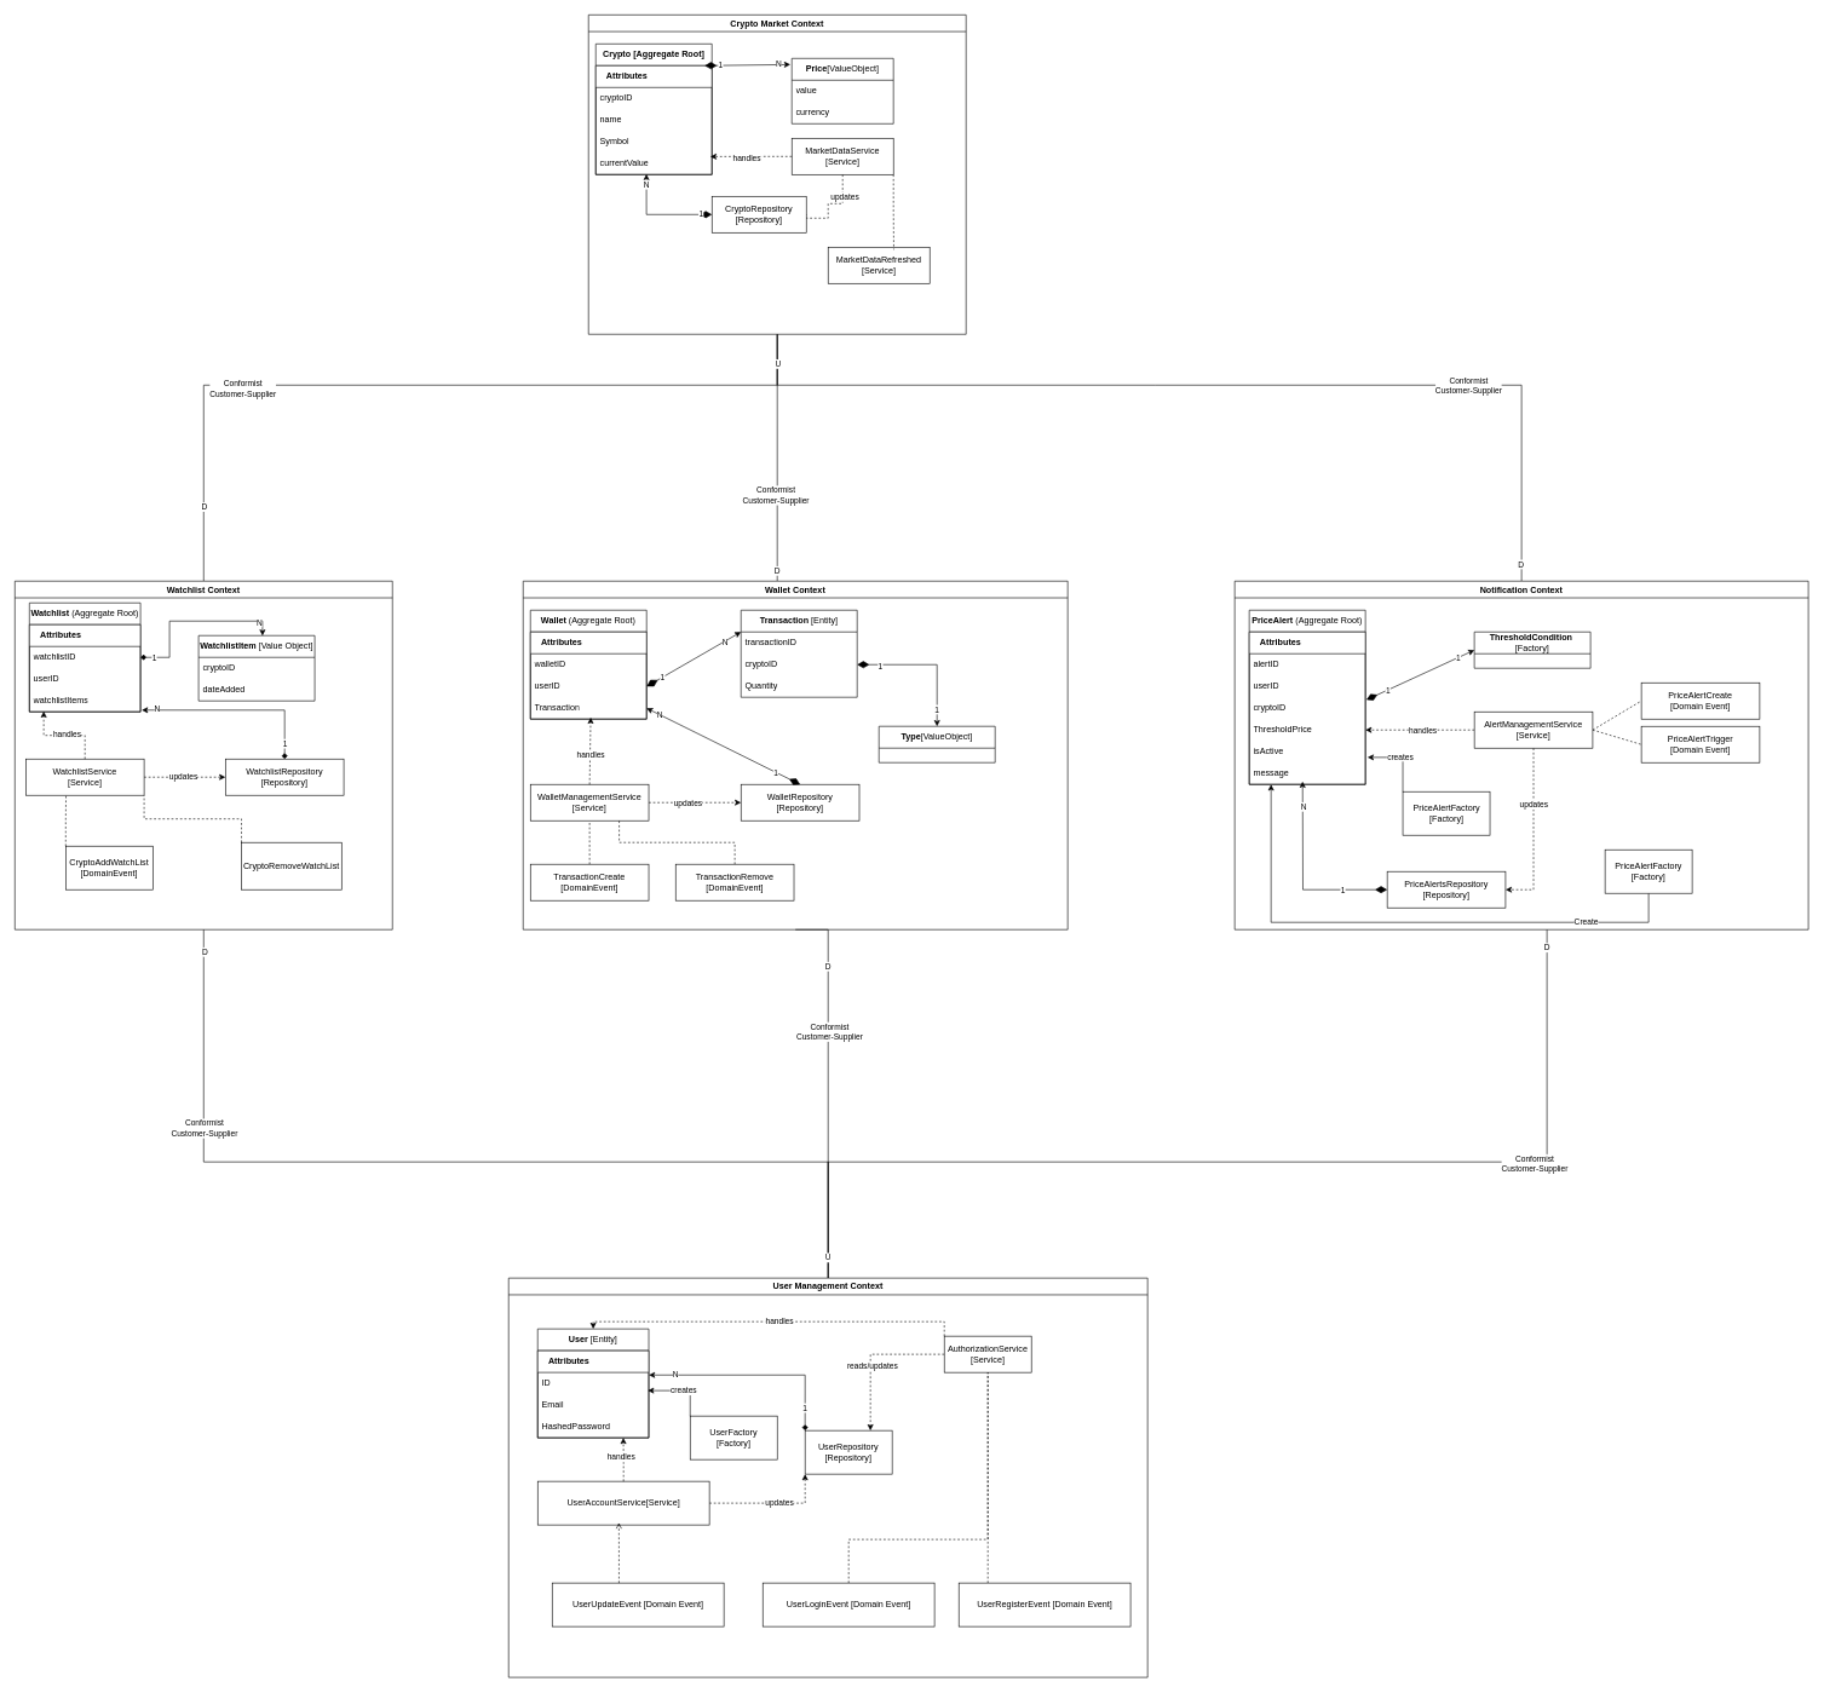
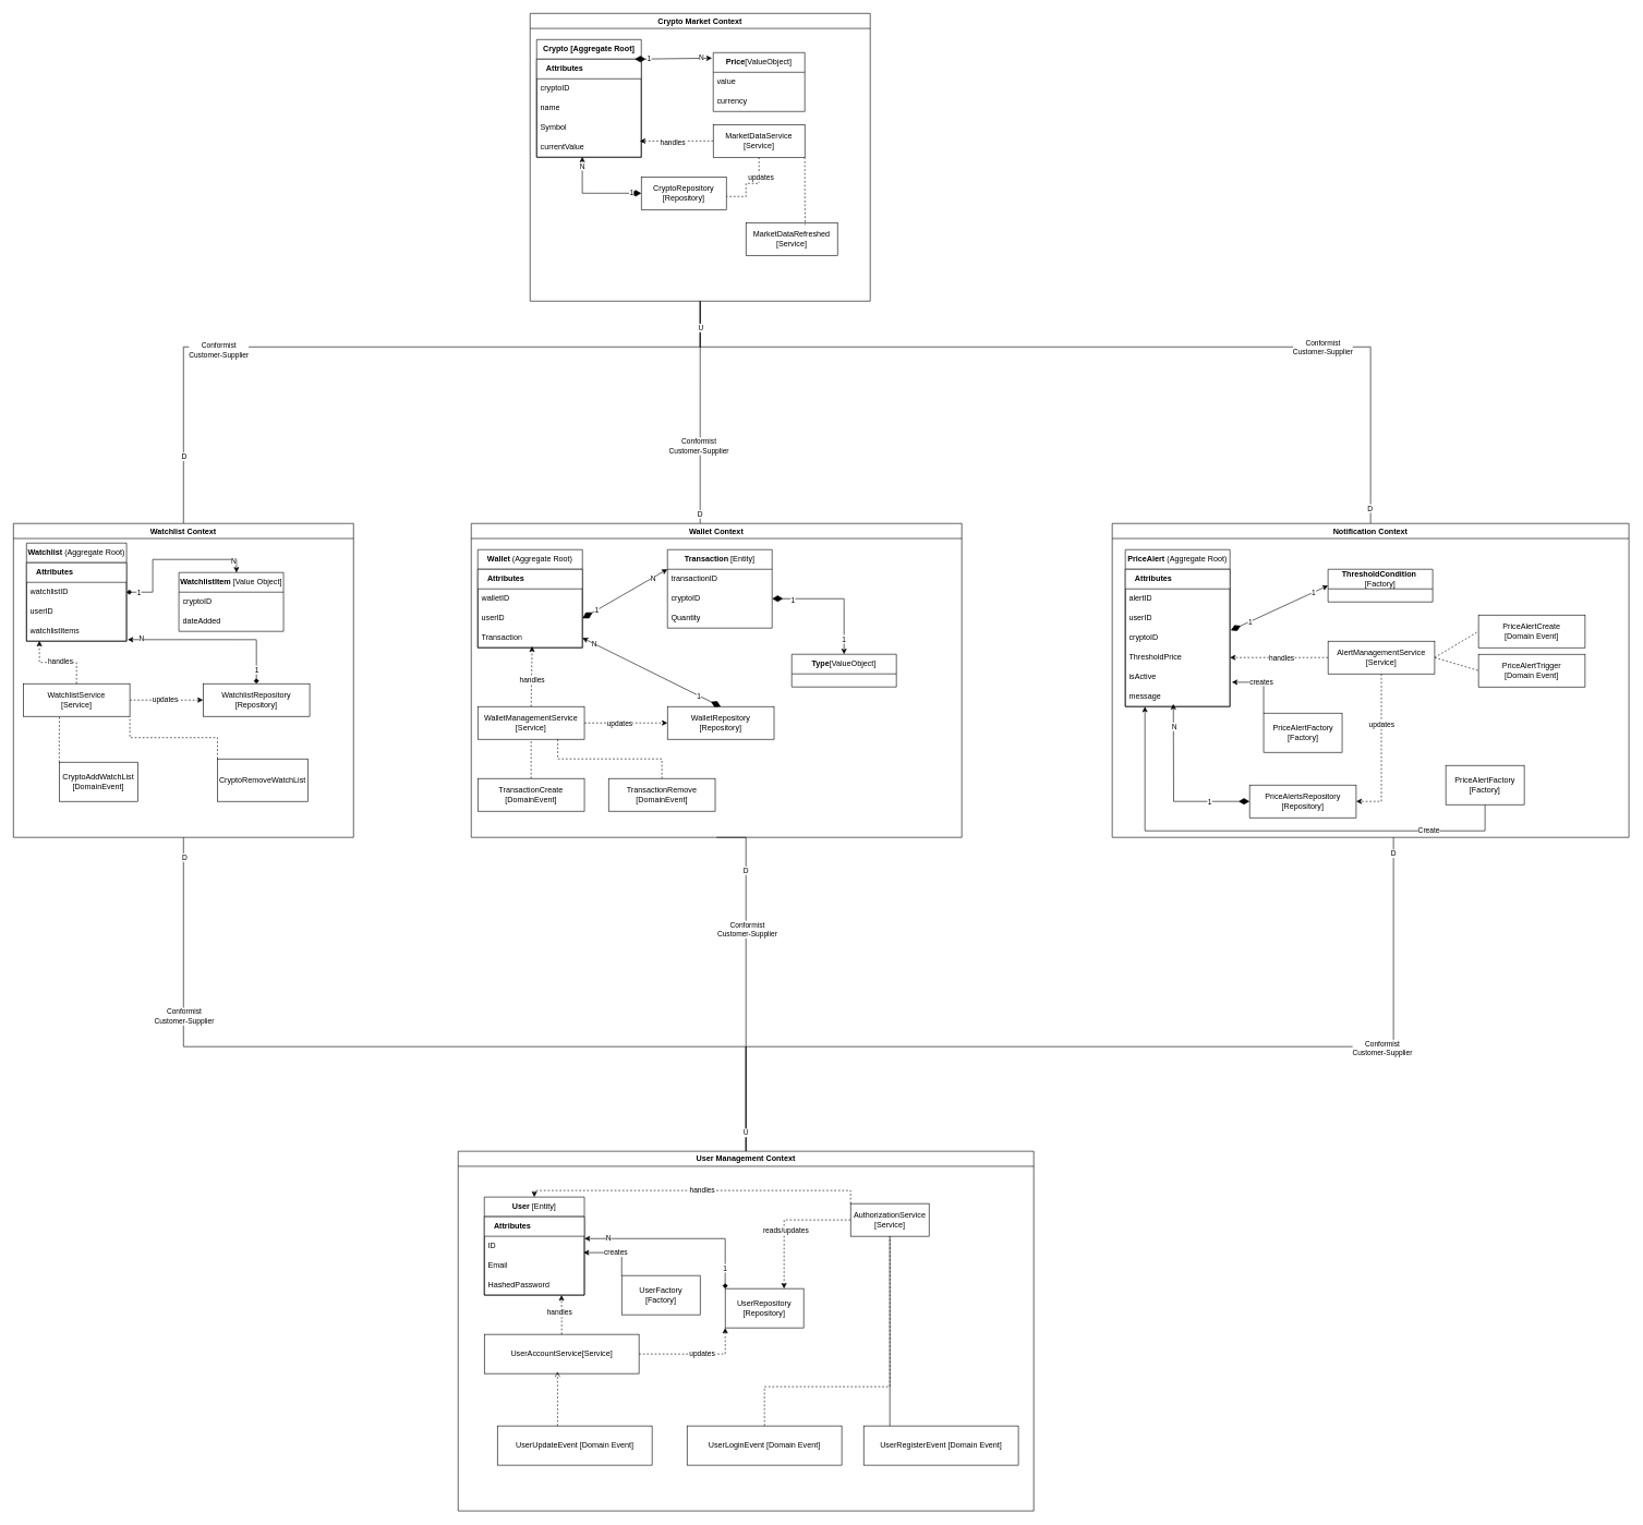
- <mxCell id="155" style="edgeStyle=orthogonalEdgeStyle;rounded=0;orthogonalLoop=1;jettySize=auto;html=1;entryX=0.5;entryY=1;entryDx=0;entryDy=0;endArrow=none;endFill=0;dashed=1;" parent="133" source="156" target="138" edge="1"><mxGeometry relative="1" as="geometry"><Array as="points"><mxPoint x="660" y="350" /><mxPoint x="660" y="350" /></Array></mxGeometry></mxCell>
+ <mxCell id="155" style="edgeStyle=orthogonalEdgeStyle;rounded=0;orthogonalLoop=1;jettySize=auto;html=1;entryX=0.5;entryY=1;entryDx=0;entryDy=0;endArrow=none;endFill=0;dashed=0;" parent="133" source="156" target="138" edge="1"><mxGeometry relative="1" as="geometry"><Array as="points"><mxPoint x="660" y="350" /><mxPoint x="660" y="350" /></Array></mxGeometry></mxCell>
